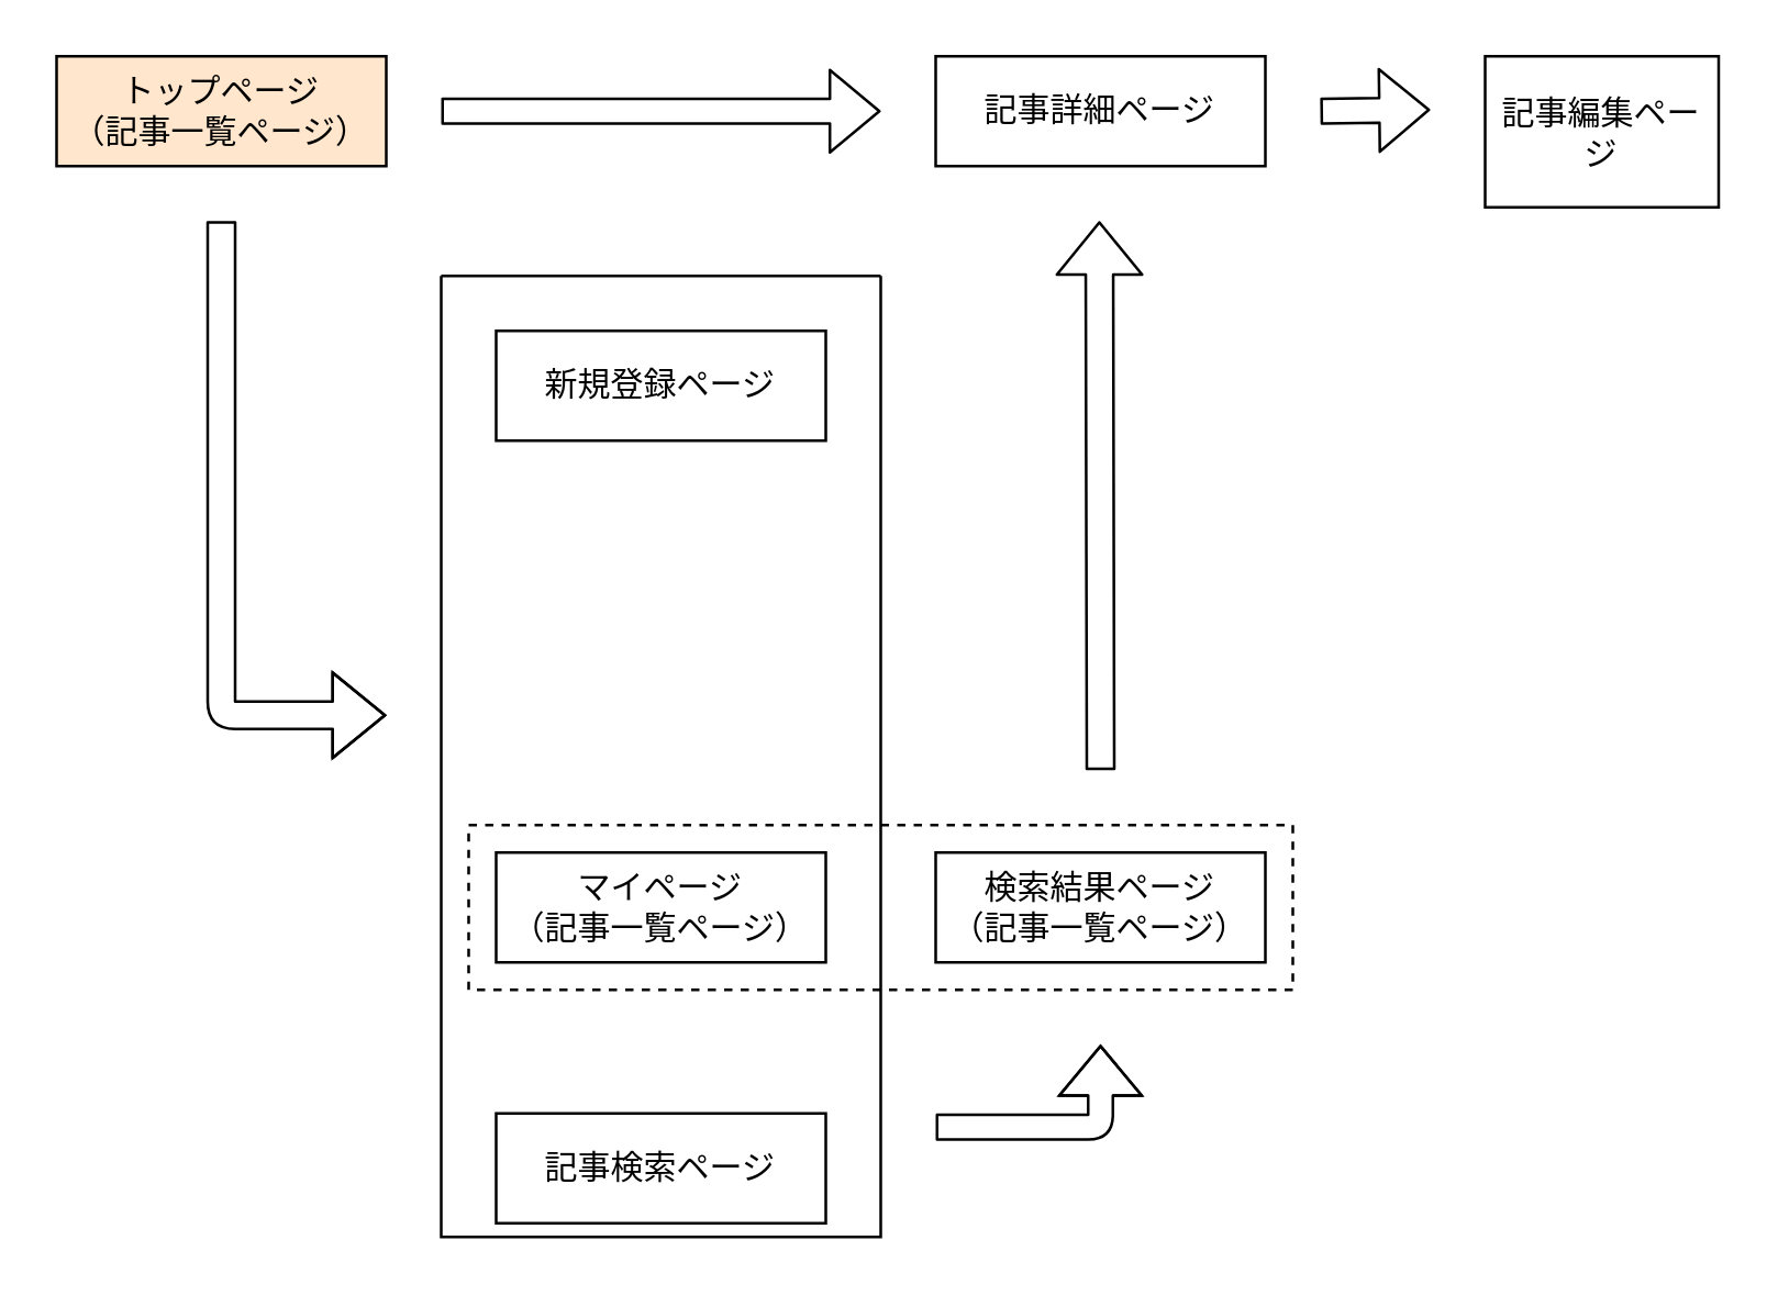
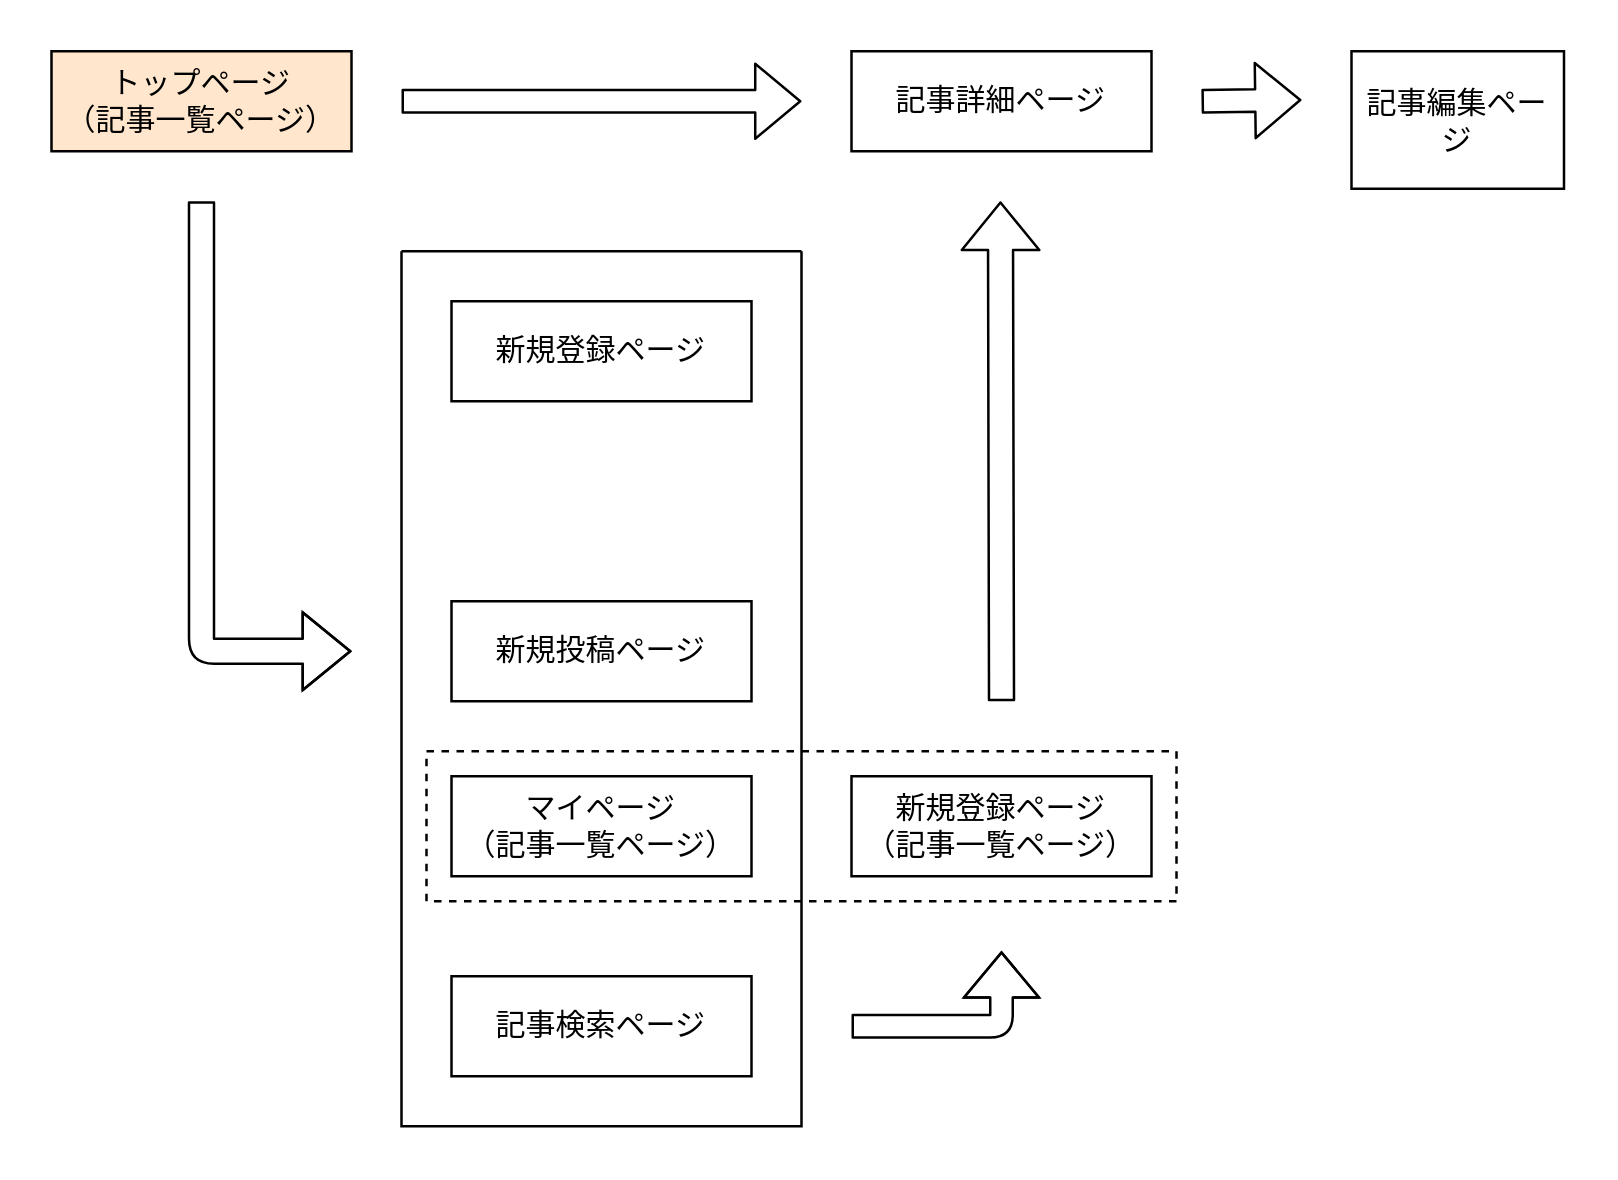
+ <mxCell id="12" value="新規投稿ページ" style="whiteSpace=wrap;html=1;align=center;" parent="1" vertex="1"><mxGeometry x="180" y="240" width="120" height="40" as="geometry" /></mxCell>
- <mxCell id="16" value="検索結果ページ&lt;br&gt;（記事一覧ページ）" style="whiteSpace=wrap;html=1;align=center;" parent="1" vertex="1"><mxGeometry x="340" y="310" width="120" height="40" as="geometry" /></mxCell>
+ <mxCell id="16" value="新規登録ページ&lt;br&gt;（記事一覧ページ）" style="whiteSpace=wrap;html=1;align=center;" parent="1" vertex="1"><mxGeometry x="340" y="310" width="120" height="40" as="geometry" /></mxCell>
- <mxCell id="4" value="記事検索ページ" style="whiteSpace=wrap;html=1;align=center;" parent="3" vertex="1"><mxGeometry x="20" y="305" width="120" height="40" as="geometry" /></mxCell>
+ <mxCell id="4" value="記事検索ページ" style="whiteSpace=wrap;html=1;align=center;" parent="3" vertex="1"><mxGeometry x="20" y="290" width="120" height="40" as="geometry" /></mxCell>
